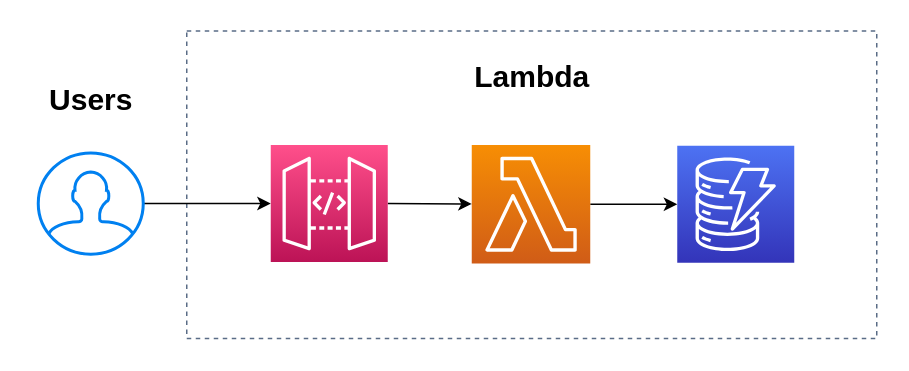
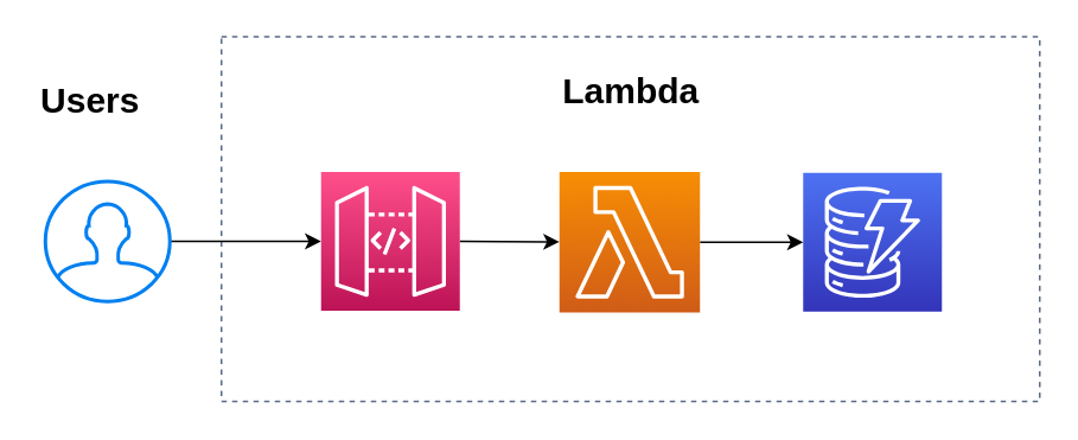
- <mxCell id="8" value="Users" style="text;resizable=0;points=[];autosize=1;align=center;verticalAlign=top;spacingTop=-4;fontSize=20;fontStyle=1;html=1;labelBackgroundColor=default;rounded=0;" vertex="1" parent="1"><mxGeometry x="20" y="51" width="80" height="30" as="geometry" /></mxCell>
+ <mxCell id="8" value="Users" style="text;resizable=0;points=[];autosize=1;align=center;verticalAlign=top;spacingTop=-4;fontSize=20;fontStyle=1;html=1;labelBackgroundColor=default;rounded=0;" vertex="1" parent="1"><mxGeometry x="10" y="41" width="80" height="30" as="geometry" /></mxCell>
